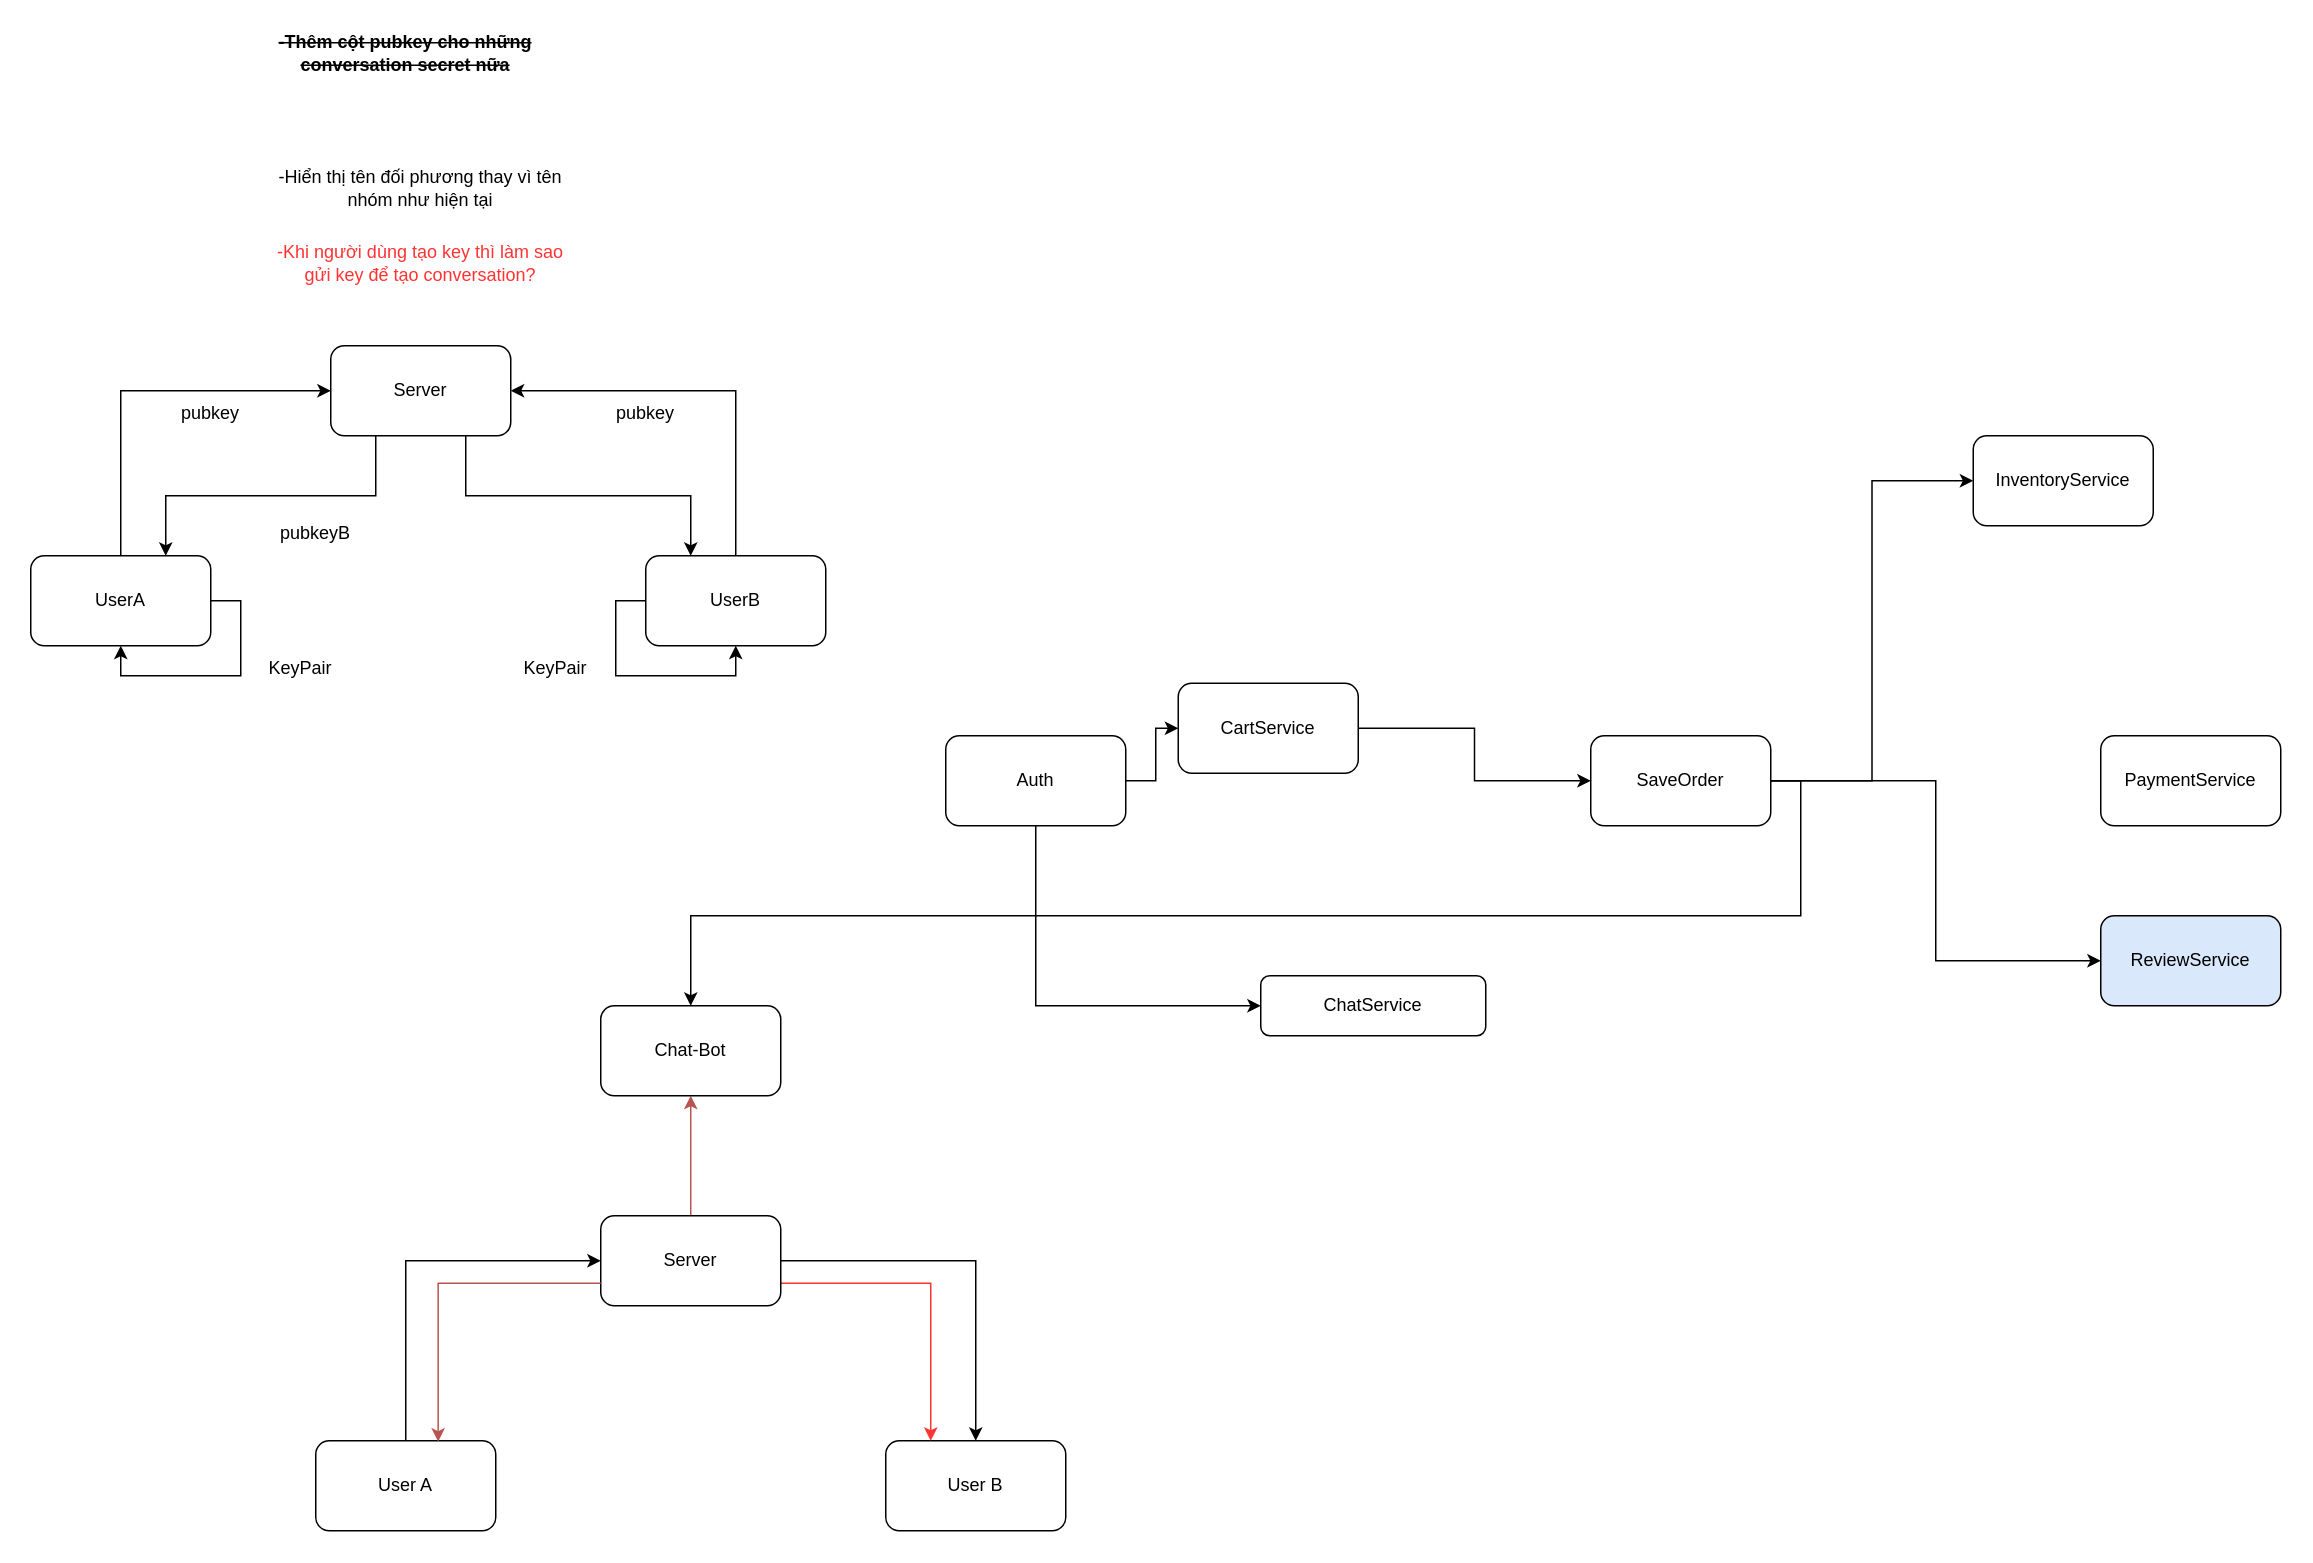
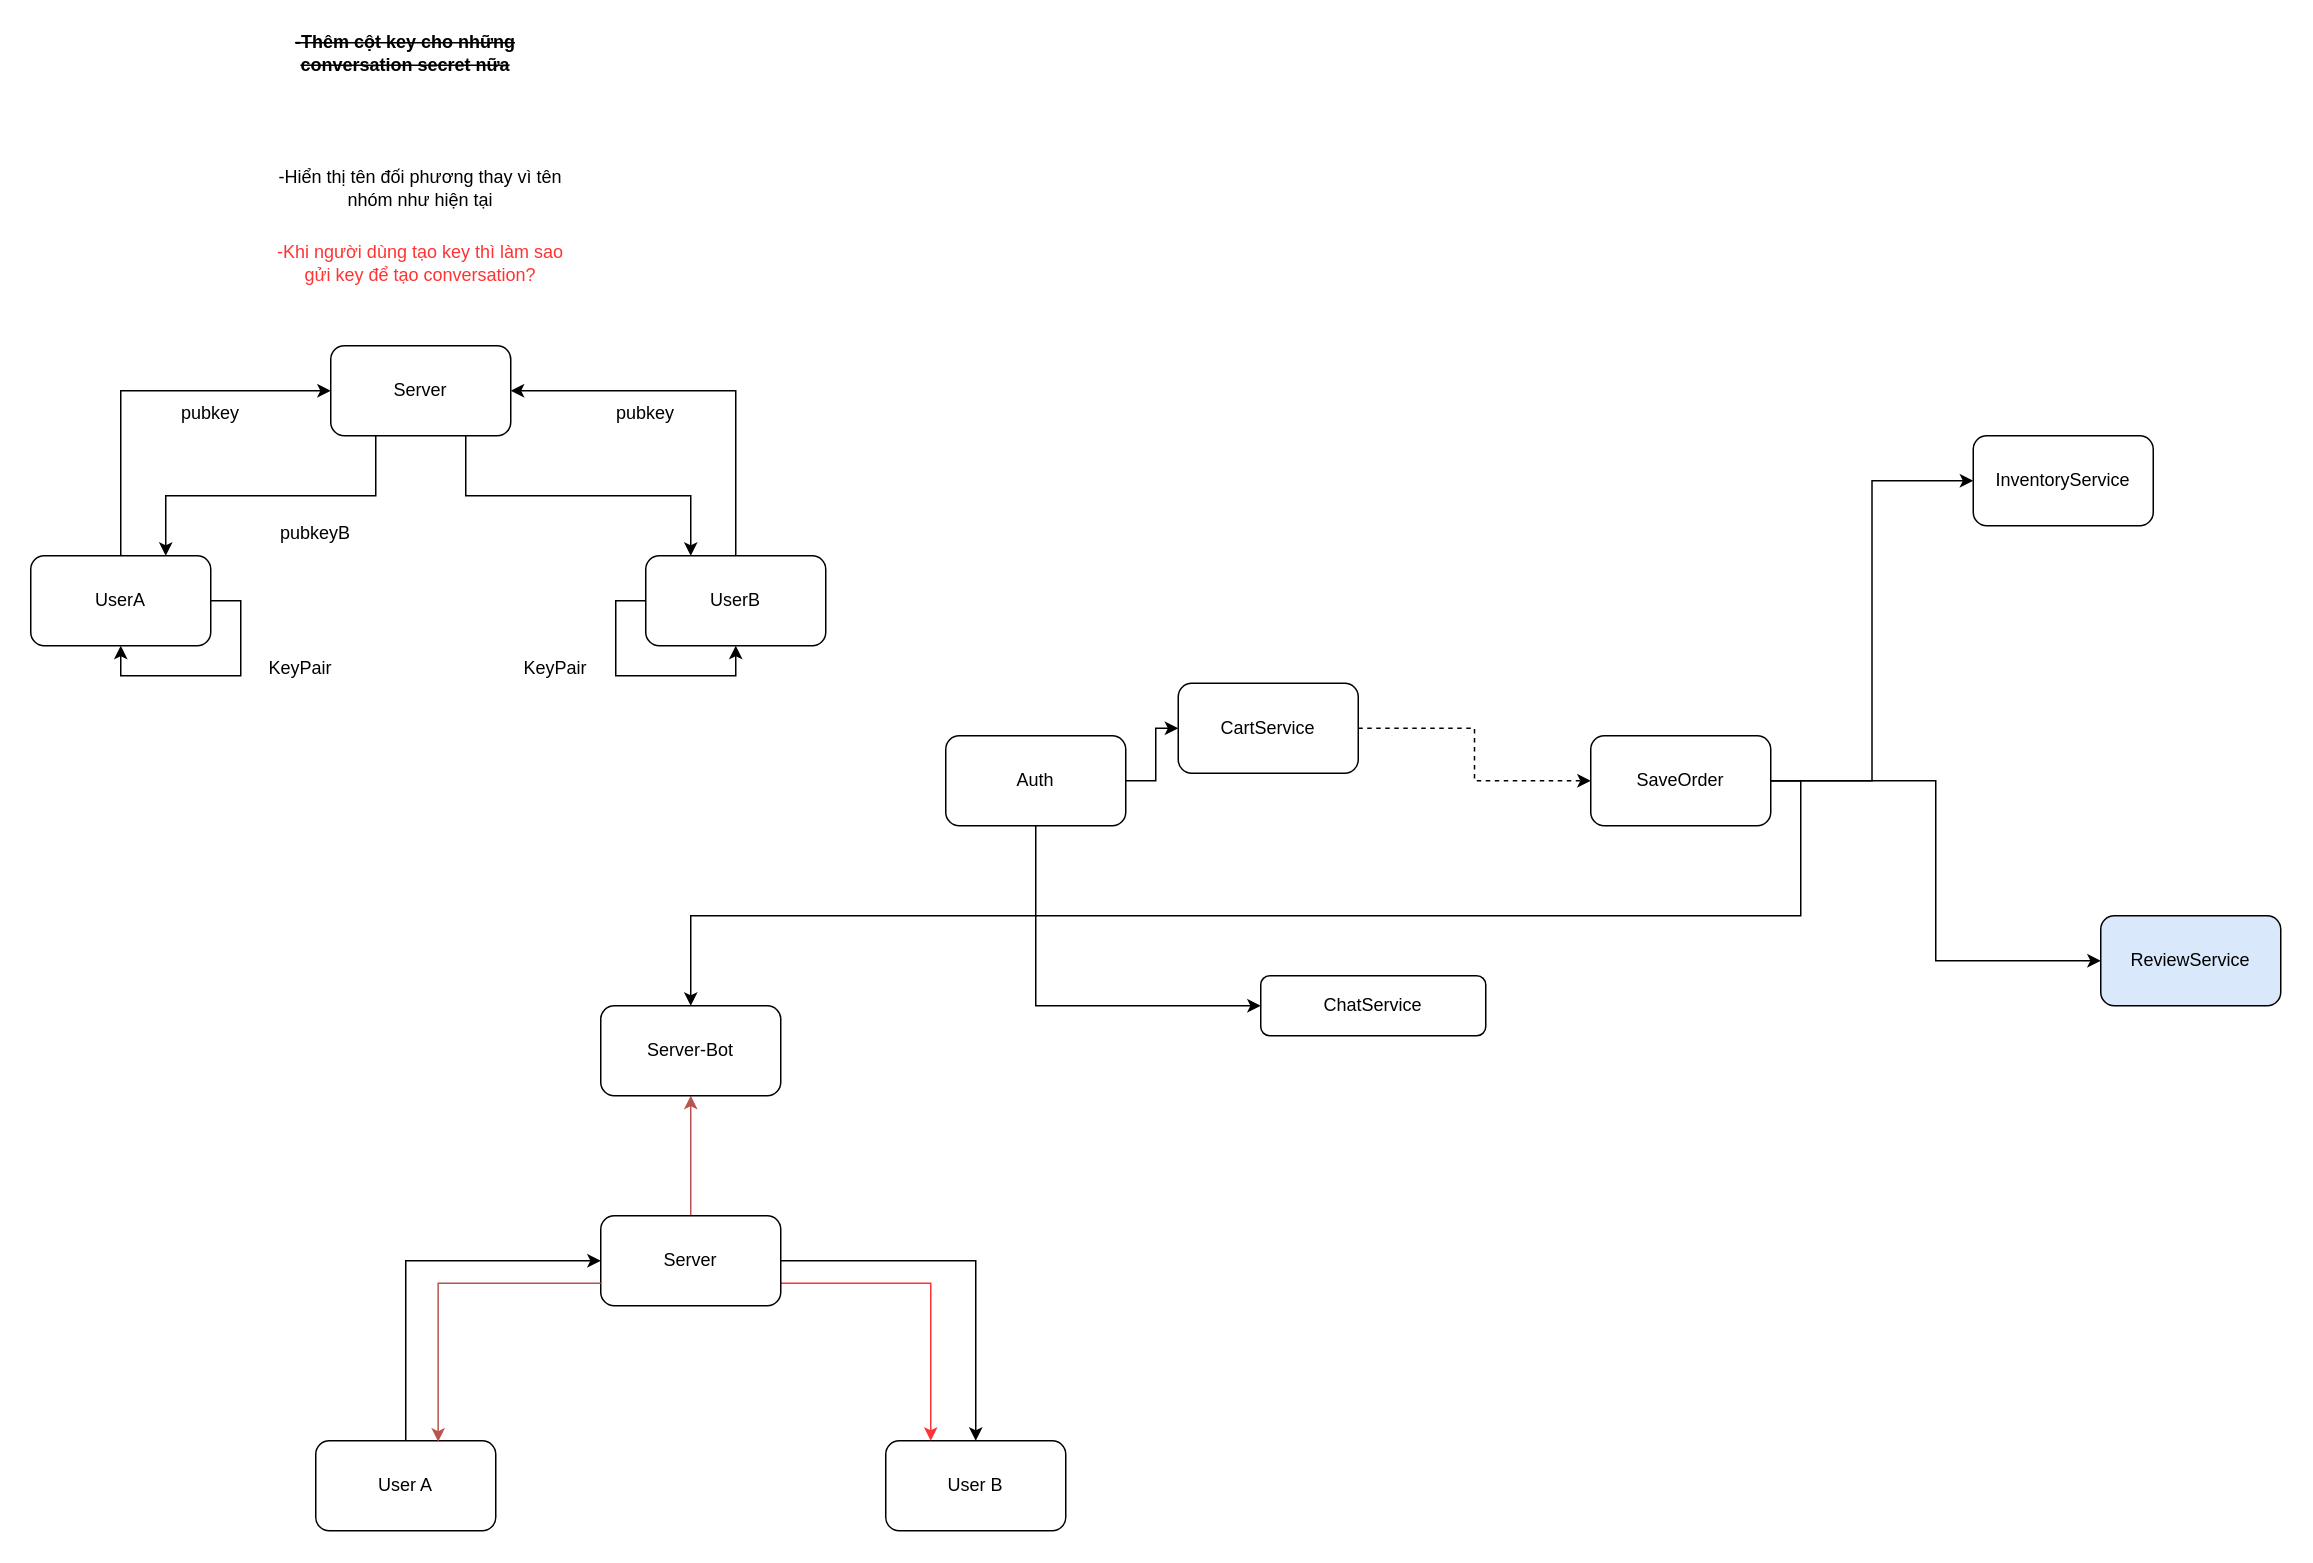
- <mxCell id="39" value="&lt;b&gt;&lt;strike&gt;-Thêm cột pubkey cho những conversation secret nữa&lt;/strike&gt;&lt;/b&gt;" style="text;html=1;align=center;verticalAlign=middle;whiteSpace=wrap;rounded=0;" vertex="1" parent="1"><mxGeometry x="170" y="20" width="200" height="30" as="geometry" /></mxCell>
+ <mxCell id="39" value="&lt;b&gt;&lt;strike&gt;-Thêm cột key cho những conversation secret nữa&lt;/strike&gt;&lt;/b&gt;" style="text;html=1;align=center;verticalAlign=middle;whiteSpace=wrap;rounded=0;" vertex="1" parent="1"><mxGeometry x="170" y="20" width="200" height="30" as="geometry" /></mxCell>
- <mxCell id="10" style="edgeStyle=orthogonalEdgeStyle;rounded=0;orthogonalLoop=1;jettySize=auto;html=1;exitX=1;exitY=0.5;exitDx=0;exitDy=0;entryX=0;entryY=0.5;entryDx=0;entryDy=0;" parent="1" source="11" target="5" edge="1"><mxGeometry relative="1" as="geometry" /></mxCell>
+ <mxCell id="10" style="edgeStyle=orthogonalEdgeStyle;rounded=0;orthogonalLoop=1;jettySize=auto;html=1;exitX=1;exitY=0.5;exitDx=0;exitDy=0;entryX=0;entryY=0.5;entryDx=0;entryDy=0;dashed=1;" parent="1" source="11" target="5" edge="1"><mxGeometry relative="1" as="geometry" /></mxCell>
- <mxCell id="6" value="PaymentService" style="rounded=1;whiteSpace=wrap;html=1;" parent="1" vertex="1"><mxGeometry x="1400" y="490" width="120" height="60" as="geometry" /></mxCell>
- <mxCell id="22" value="Chat-Bot" style="rounded=1;whiteSpace=wrap;html=1;" parent="1" vertex="1"><mxGeometry x="400" y="670" width="120" height="60" as="geometry" /></mxCell>
+ <mxCell id="22" value="Server-Bot" style="rounded=1;whiteSpace=wrap;html=1;" parent="1" vertex="1"><mxGeometry x="400" y="670" width="120" height="60" as="geometry" /></mxCell>
